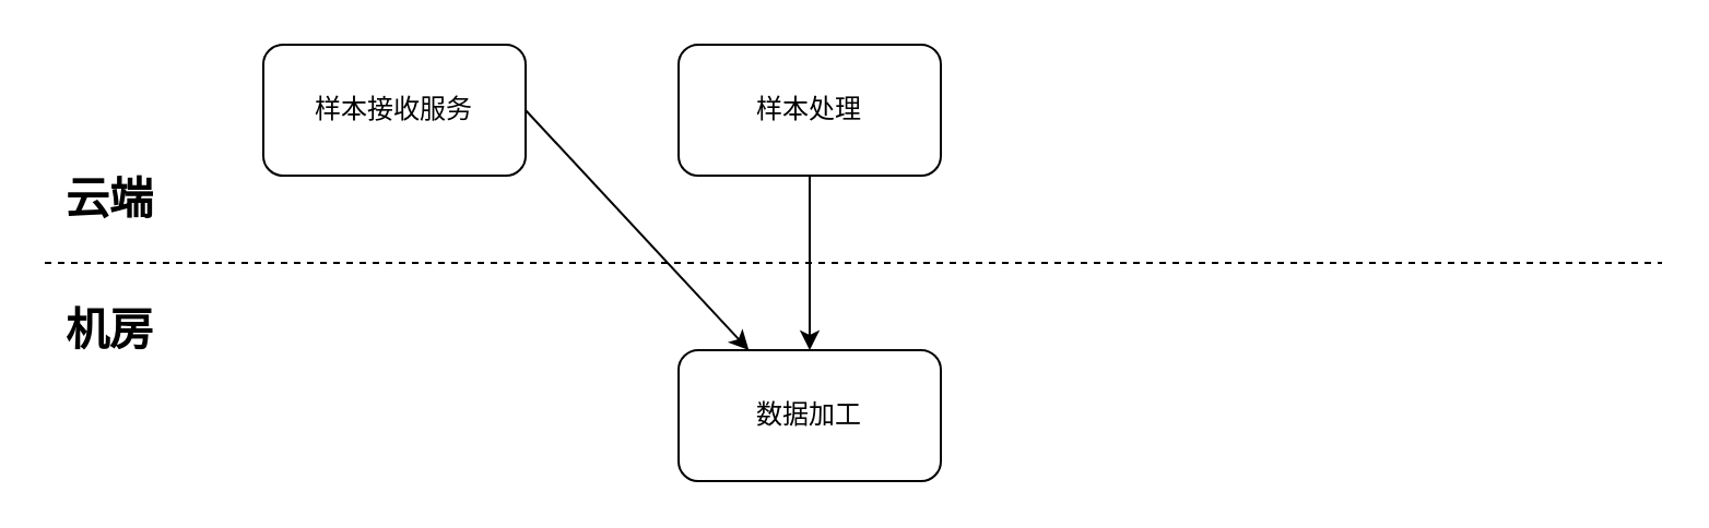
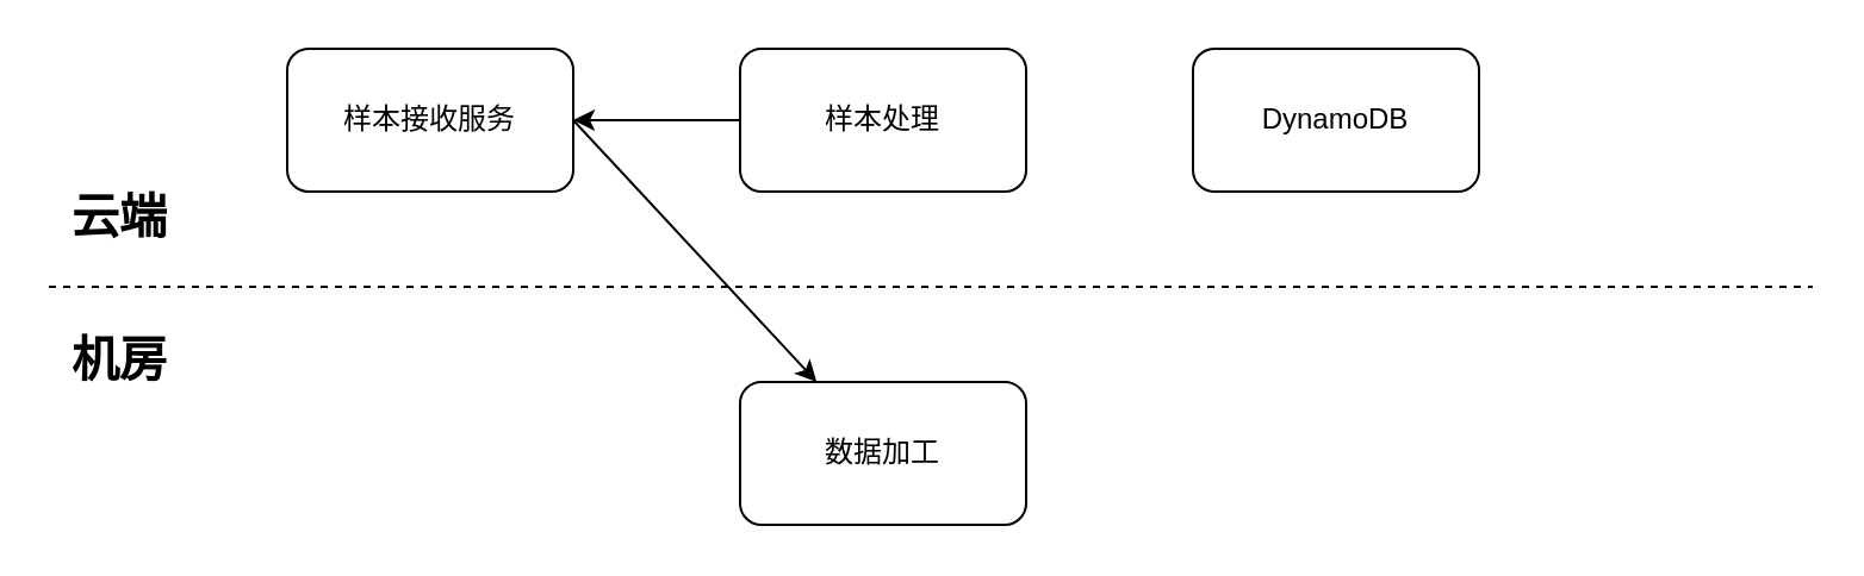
+ <mxCell id="10" value="DynamoDB" style="rounded=1;whiteSpace=wrap;html=1;" vertex="1" parent="1"><mxGeometry x="500" y="20" width="120" height="60" as="geometry" /></mxCell>
- <mxCell id="2" value="" style="edgeStyle=orthogonalEdgeStyle;rounded=0;orthogonalLoop=1;jettySize=auto;html=1;" edge="1" parent="1" source="3" target="4"><mxGeometry relative="1" as="geometry" /></mxCell>
+ <mxCell id="2" value="" style="edgeStyle=orthogonalEdgeStyle;rounded=0;orthogonalLoop=1;jettySize=auto;html=1;" edge="1" parent="1" source="3" target="5"><mxGeometry relative="1" as="geometry" /></mxCell>
